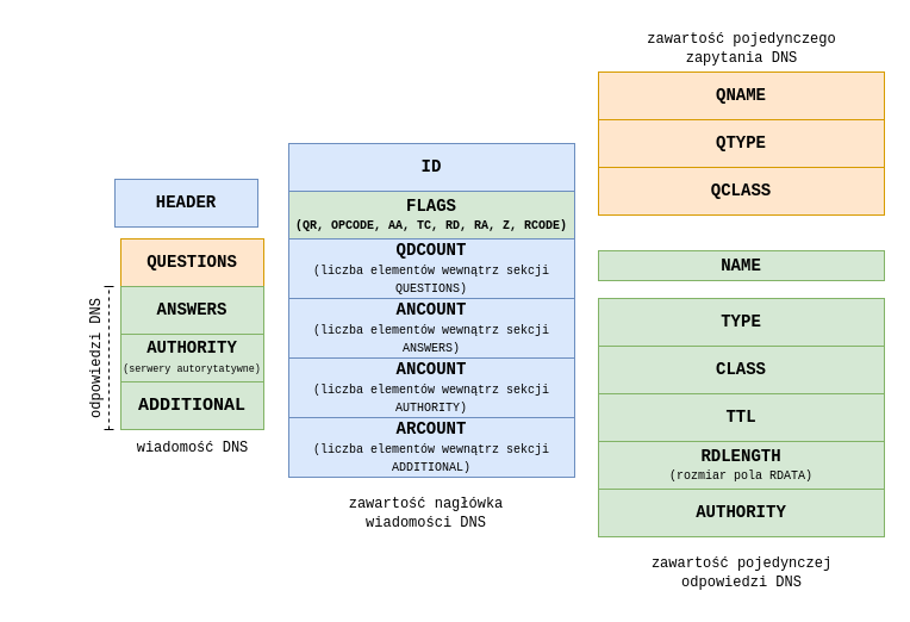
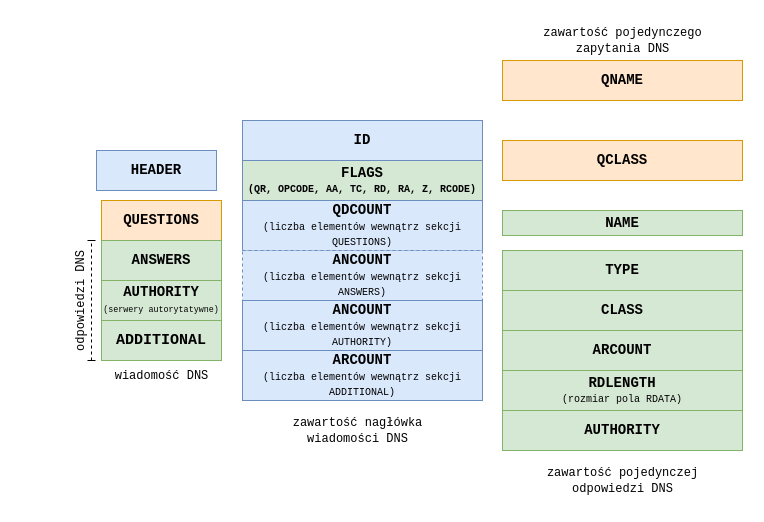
- <mxCell id="23" value="&lt;font size=&quot;1&quot; style=&quot;&quot; face=&quot;Courier New&quot;&gt;&lt;b style=&quot;font-size: 14px;&quot;&gt;QTYPE&lt;/b&gt;&lt;/font&gt;" style="rounded=0;whiteSpace=wrap;html=1;fillColor=#ffe6cc;strokeColor=#d79b00;" vertex="1" parent="1"><mxGeometry x="502" y="100" width="240" height="40" as="geometry" /></mxCell>
- <mxCell id="11" value="&lt;font face=&quot;Courier New&quot;&gt;&lt;b style=&quot;font-size: 14px;&quot;&gt;ANCOUNT&lt;/b&gt;&lt;br&gt;&lt;font style=&quot;font-size: 10px;&quot;&gt;(liczba elementów wewnątrz sekcji ANSWERS)&lt;/font&gt;&lt;br&gt;&lt;/font&gt;" style="rounded=0;whiteSpace=wrap;html=1;fillColor=#dae8fc;strokeColor=#6c8ebf;" vertex="1" parent="1"><mxGeometry x="242" y="250" width="240" height="50" as="geometry" /></mxCell>
+ <mxCell id="11" value="&lt;font face=&quot;Courier New&quot;&gt;&lt;b style=&quot;font-size: 14px;&quot;&gt;ANCOUNT&lt;/b&gt;&lt;br&gt;&lt;font style=&quot;font-size: 10px;&quot;&gt;(liczba elementów wewnątrz sekcji ANSWERS)&lt;/font&gt;&lt;br&gt;&lt;/font&gt;" style="rounded=0;whiteSpace=wrap;html=1;fillColor=#dae8fc;strokeColor=#6c8ebf;dashed=1;" vertex="1" parent="1"><mxGeometry x="242" y="250" width="240" height="50" as="geometry" /></mxCell>
- <mxCell id="18" value="&lt;font size=&quot;1&quot; style=&quot;&quot; face=&quot;Courier New&quot;&gt;&lt;b style=&quot;font-size: 14px;&quot;&gt;TTL&lt;/b&gt;&lt;/font&gt;" style="rounded=0;whiteSpace=wrap;html=1;fillColor=#d5e8d4;strokeColor=#82b366;" vertex="1" parent="1"><mxGeometry x="502" y="330" width="240" height="40" as="geometry" /></mxCell>
+ <mxCell id="18" value="&lt;font size=&quot;1&quot; style=&quot;&quot; face=&quot;Courier New&quot;&gt;&lt;b style=&quot;font-size: 14px;&quot;&gt;ARCOUNT&lt;/b&gt;&lt;/font&gt;" style="rounded=0;whiteSpace=wrap;html=1;fillColor=#d5e8d4;strokeColor=#82b366;" vertex="1" parent="1"><mxGeometry x="502" y="330" width="240" height="40" as="geometry" /></mxCell>
